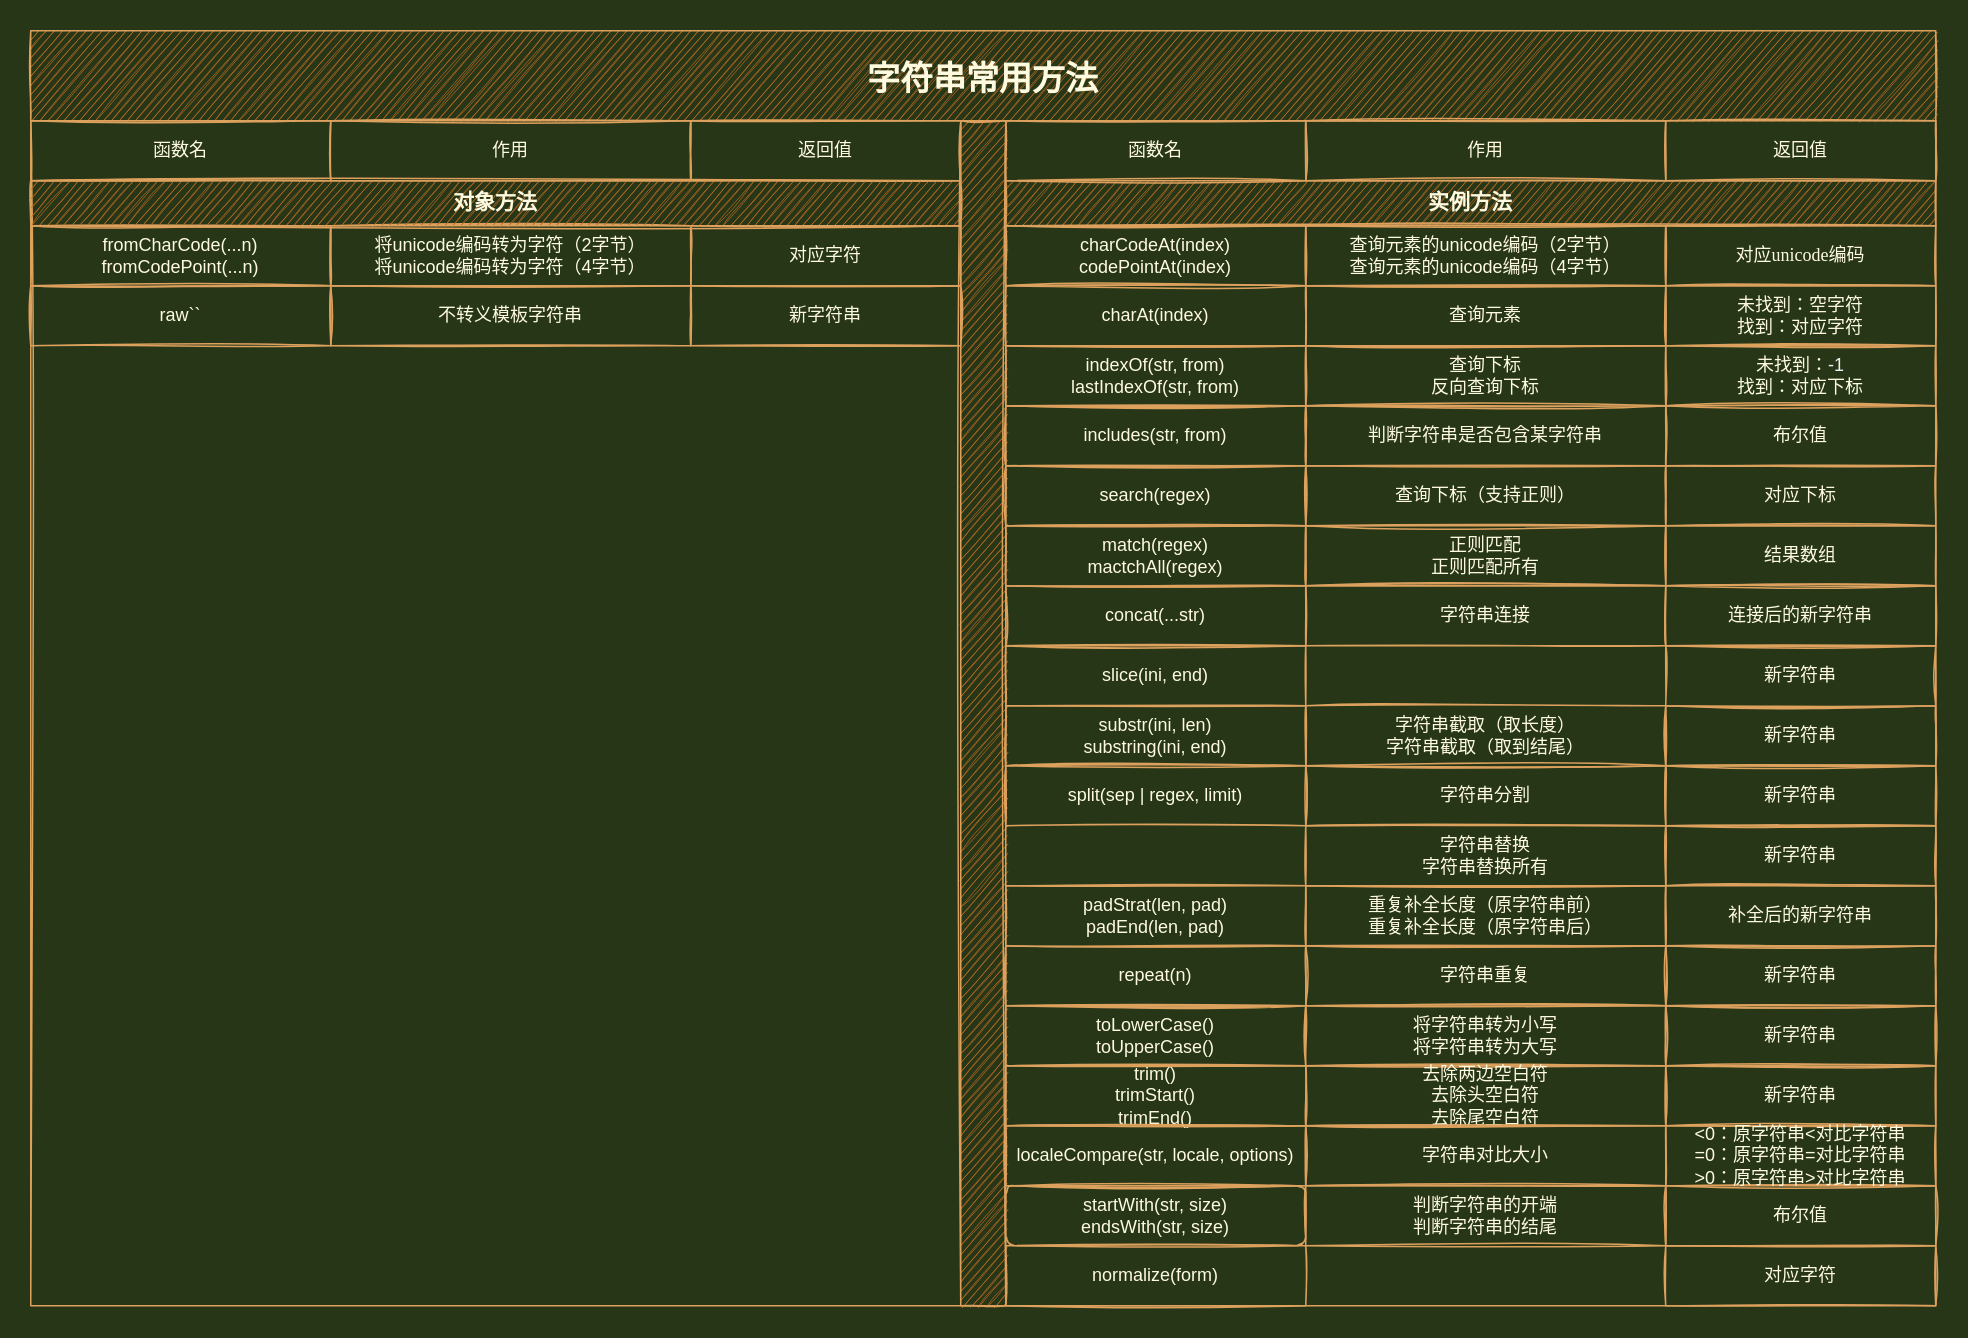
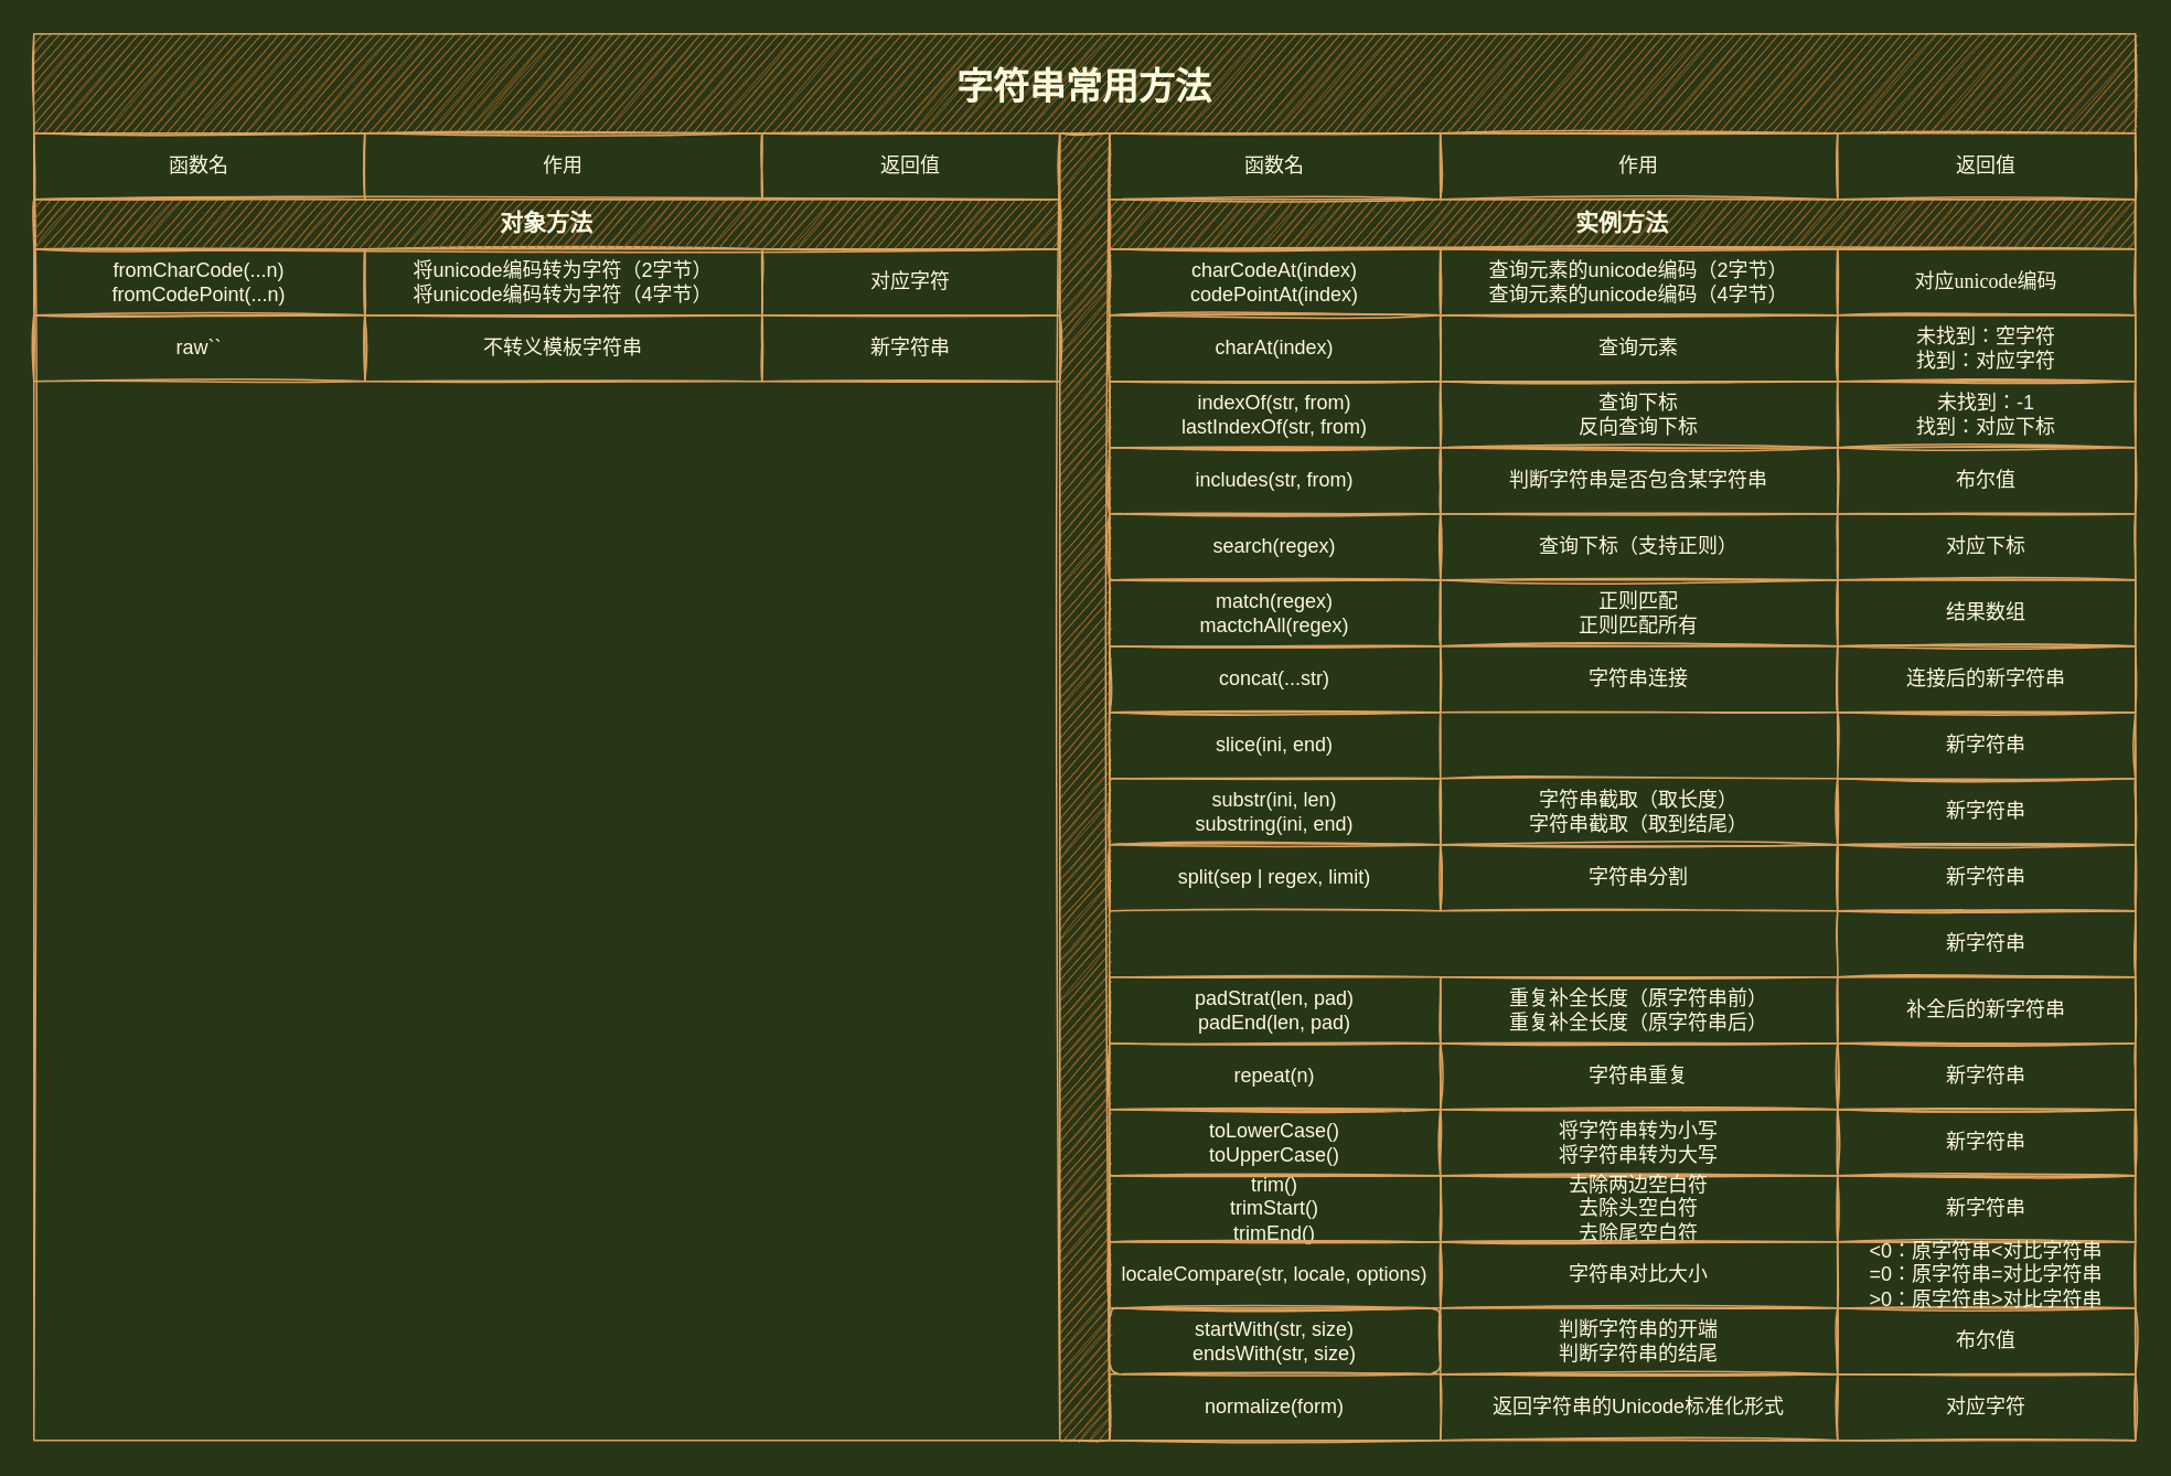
- <mxCell id="53" value="字符串替换&lt;br&gt;字符串替换所有" style="rounded=0;whiteSpace=wrap;html=1;fontColor=#FEFAE0;strokeColor=#DDA15E;fillColor=none;sketch=1;" vertex="1" parent="2"><mxGeometry x="850" y="530" width="240" height="40" as="geometry" /></mxCell>
+ <mxCell id="40" value="返回字符串的Unicode标准化形式" style="rounded=0;whiteSpace=wrap;html=1;fontColor=#FEFAE0;strokeColor=#DDA15E;fillColor=none;sketch=1;" parent="2" vertex="1"><mxGeometry x="850" y="810" width="240" height="40" as="geometry" /></mxCell>
